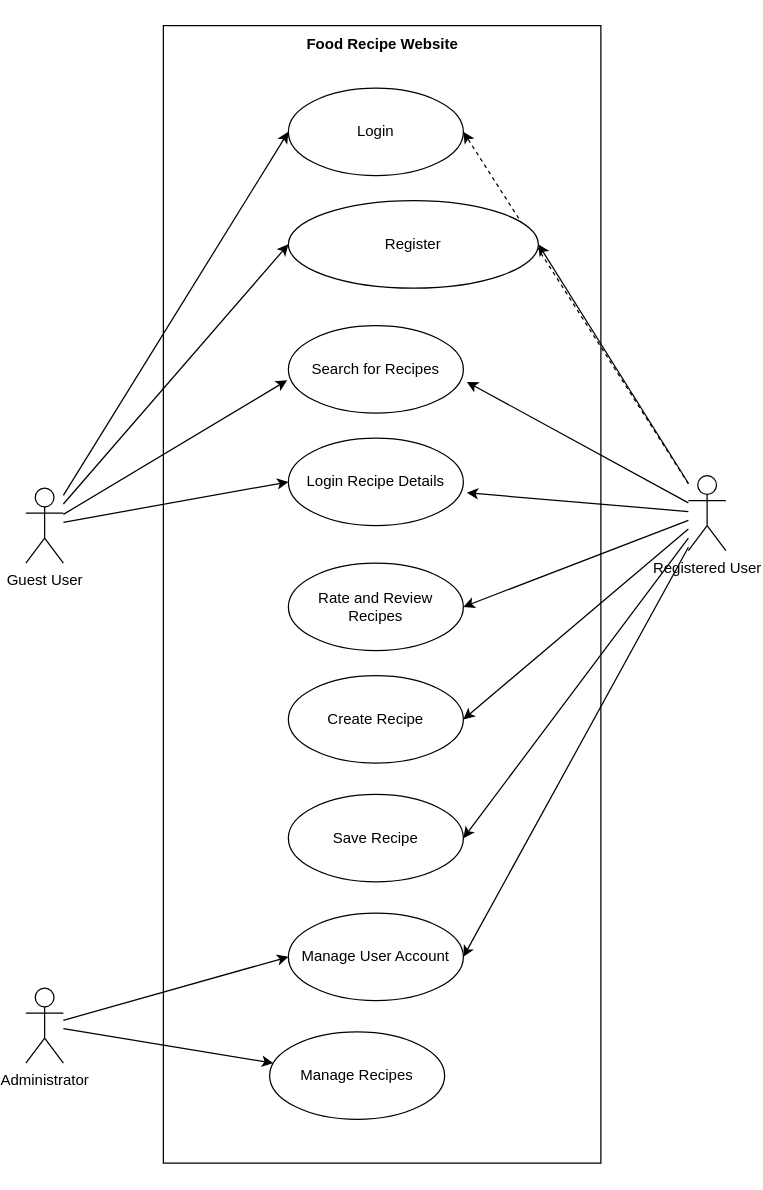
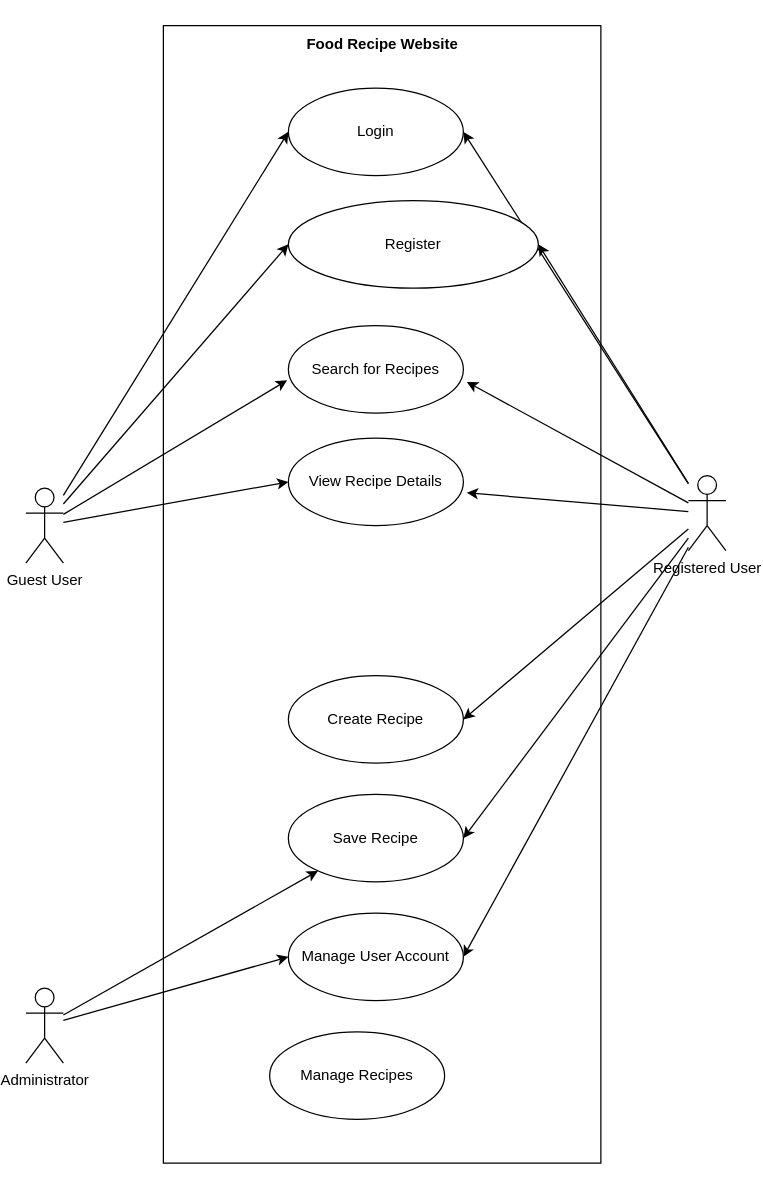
- <mxCell id="9" style="edgeStyle=none;rounded=0;orthogonalLoop=1;jettySize=auto;html=1;entryX=1;entryY=0.5;entryDx=0;entryDy=0;dashed=1;" edge="1" parent="1" source="10" target="26"><mxGeometry relative="1" as="geometry" /></mxCell>
+ <mxCell id="9" style="edgeStyle=none;rounded=0;orthogonalLoop=1;jettySize=auto;html=1;entryX=1;entryY=0.5;entryDx=0;entryDy=0;" edge="1" parent="1" source="10" target="26"><mxGeometry relative="1" as="geometry" /></mxCell>
- <mxCell id="20" value="Login Recipe Details" style="ellipse;whiteSpace=wrap;html=1;" vertex="1" parent="1"><mxGeometry x="230" y="350" width="140" height="70" as="geometry" /></mxCell>
+ <mxCell id="20" value="View Recipe Details" style="ellipse;whiteSpace=wrap;html=1;" vertex="1" parent="1"><mxGeometry x="230" y="350" width="140" height="70" as="geometry" /></mxCell>
- <mxCell id="4" style="edgeStyle=none;rounded=0;orthogonalLoop=1;jettySize=auto;html=1;entryX=1;entryY=0.5;entryDx=0;entryDy=0;" edge="1" parent="1" source="10" target="21"><mxGeometry relative="1" as="geometry" /></mxCell>
- <mxCell id="21" value="Rate and Review Recipes" style="ellipse;whiteSpace=wrap;html=1;" vertex="1" parent="1"><mxGeometry x="230" y="450" width="140" height="70" as="geometry" /></mxCell>
- <mxCell id="17" style="edgeStyle=none;rounded=0;orthogonalLoop=1;jettySize=auto;html=1;entryX=0.02;entryY=0.357;entryDx=0;entryDy=0;entryPerimeter=0;" edge="1" parent="1" source="18" target="25"><mxGeometry relative="1" as="geometry" /></mxCell>
+ <mxCell id="17" style="edgeStyle=none;rounded=0;orthogonalLoop=1;jettySize=auto;html=1;" edge="1" parent="1" source="18" target="23"><mxGeometry relative="1" as="geometry" /></mxCell>
